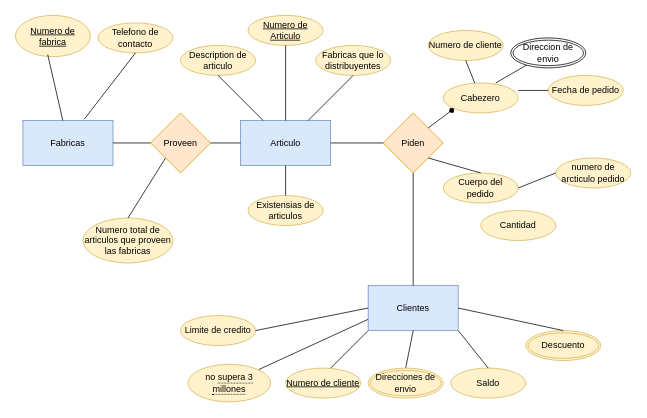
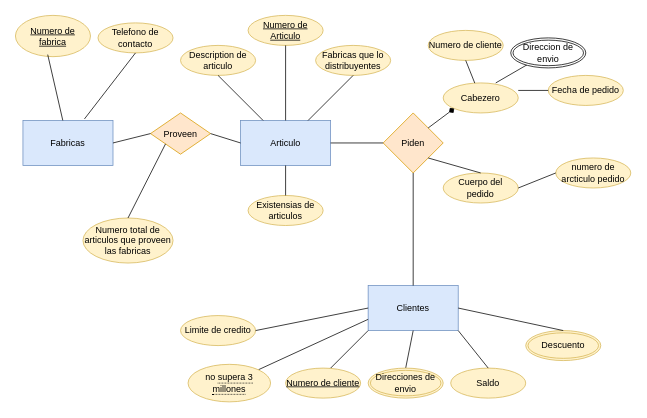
- <mxCell id="3" value="Proveen" style="rhombus;whiteSpace=wrap;html=1;fillColor=#ffe6cc;strokeColor=#d79b00;" parent="1" vertex="1"><mxGeometry x="200" y="150" width="80" height="80" as="geometry" /></mxCell>
+ <mxCell id="3" value="Proveen" style="rhombus;whiteSpace=wrap;html=1;fillColor=#ffe6cc;strokeColor=#d79b00;" parent="1" vertex="1"><mxGeometry x="200" y="150" width="80" height="55" as="geometry" /></mxCell>
- <mxCell id="40" value="&lt;div&gt;Cantidad&lt;/div&gt;" style="ellipse;whiteSpace=wrap;html=1;align=center;fillColor=#fff2cc;strokeColor=#d6b656;" vertex="1" parent="1"><mxGeometry x="640" y="280" width="100" height="40" as="geometry" /></mxCell>
